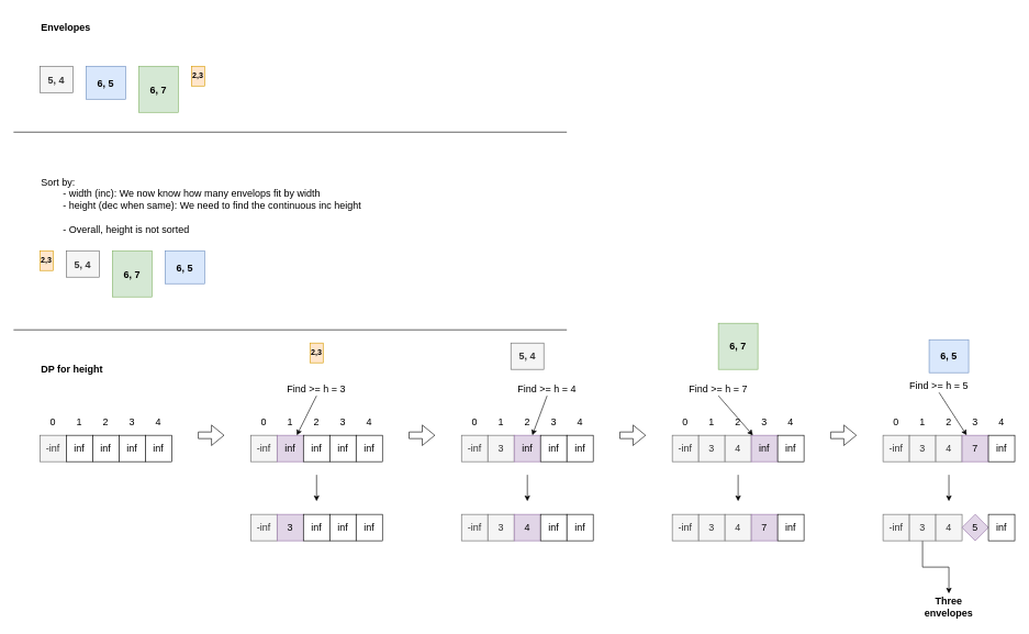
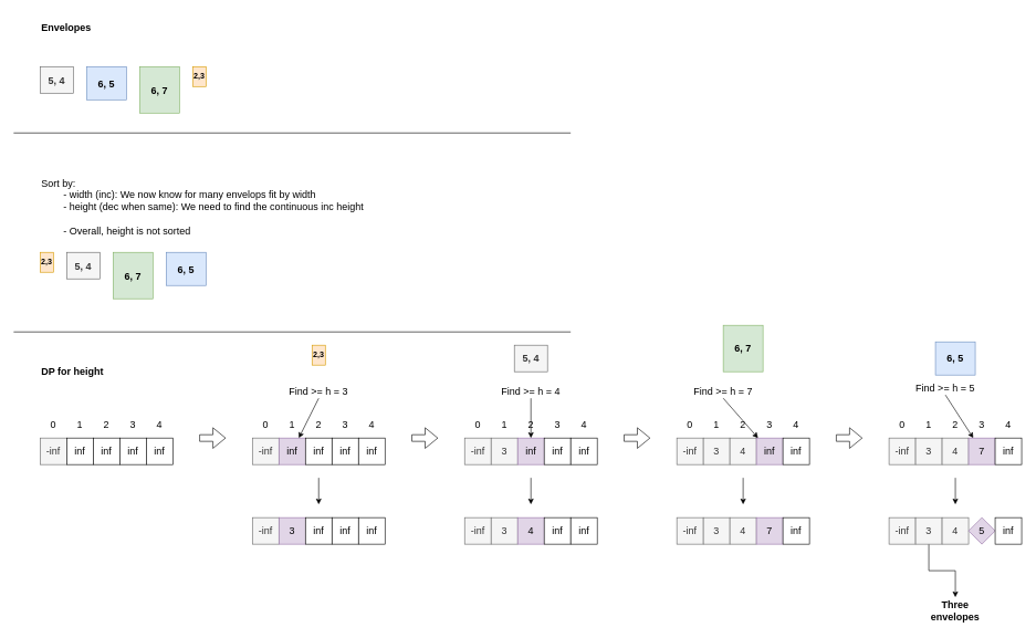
- <mxCell id="11" value="&lt;span style=&quot;font-weight: normal&quot;&gt;Sort by:&lt;br&gt;&lt;span style=&quot;white-space: pre&quot;&gt;&#09;&lt;/span&gt;- width (inc): We now know how many envelops fit by width&lt;br&gt;&lt;span style=&quot;white-space: pre&quot;&gt;&#09;&lt;/span&gt;- height (dec when same): We need to find the continuous inc height&lt;br&gt;&lt;br&gt;&lt;span style=&quot;white-space: pre&quot;&gt;&#09;&lt;/span&gt;- Overall, height is not sorted&lt;br&gt;&lt;/span&gt;" style="text;html=1;strokeColor=none;fillColor=none;align=left;verticalAlign=top;whiteSpace=wrap;rounded=0;fontSize=15;fontStyle=1" vertex="1" parent="1"><mxGeometry x="60" y="260" width="760" height="120" as="geometry" /></mxCell>
+ <mxCell id="11" value="&lt;span style=&quot;font-weight: normal&quot;&gt;Sort by:&lt;br&gt;&lt;span style=&quot;white-space: pre&quot;&gt;&#09;&lt;/span&gt;- width (inc): We now know for many envelops fit by width&lt;br&gt;&lt;span style=&quot;white-space: pre&quot;&gt;&#09;&lt;/span&gt;- height (dec when same): We need to find the continuous inc height&lt;br&gt;&lt;br&gt;&lt;span style=&quot;white-space: pre&quot;&gt;&#09;&lt;/span&gt;- Overall, height is not sorted&lt;br&gt;&lt;/span&gt;" style="text;html=1;strokeColor=none;fillColor=none;align=left;verticalAlign=top;whiteSpace=wrap;rounded=0;fontSize=15;fontStyle=1" vertex="1" parent="1"><mxGeometry x="60" y="260" width="760" height="120" as="geometry" /></mxCell>
- <mxCell id="50" value="Find &amp;gt;= h = 4" style="text;html=1;strokeColor=none;fillColor=none;align=center;verticalAlign=middle;whiteSpace=wrap;rounded=0;fontSize=15;" vertex="1" parent="1"><mxGeometry x="770" y="580" width="120" height="20" as="geometry" /></mxCell>
+ <mxCell id="50" value="Find &amp;gt;= h = 4" style="text;html=1;strokeColor=none;fillColor=none;align=center;verticalAlign=middle;whiteSpace=wrap;rounded=0;fontSize=15;" vertex="1" parent="1"><mxGeometry x="740" y="580" width="120" height="20" as="geometry" /></mxCell>
